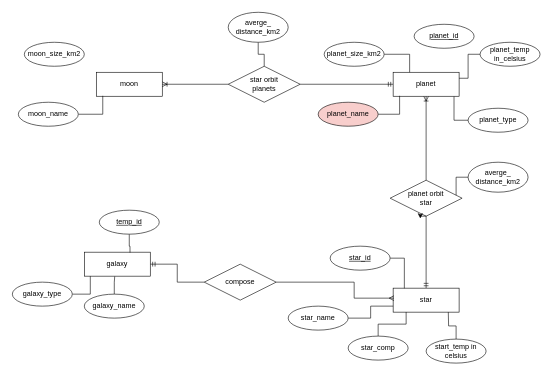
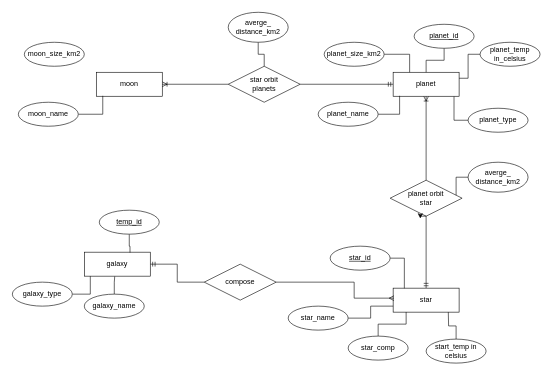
+ <mxCell id="11" style="edgeStyle=orthogonalEdgeStyle;rounded=0;orthogonalLoop=1;jettySize=auto;html=1;endArrow=none;endFill=0;" parent="1" source="12" target="10" edge="1"><mxGeometry relative="1" as="geometry" /></mxCell>
- <mxCell id="16" value="planet_name" style="ellipse;whiteSpace=wrap;html=1;align=center;fillColor=#f8cecc;" parent="1" vertex="1"><mxGeometry x="530" y="170" width="100" height="40" as="geometry" /></mxCell>
+ <mxCell id="16" value="planet_name" style="ellipse;whiteSpace=wrap;html=1;align=center;" parent="1" vertex="1"><mxGeometry x="530" y="170" width="100" height="40" as="geometry" /></mxCell>
